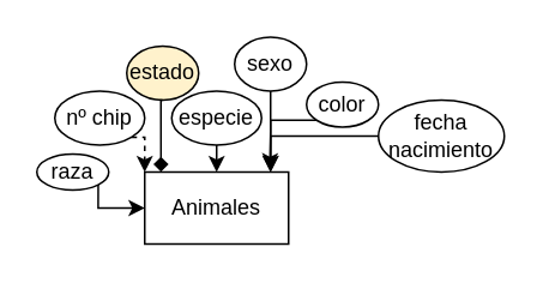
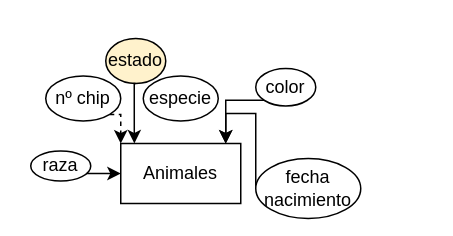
- <mxCell id="11" value="sexo" style="ellipse;whiteSpace=wrap;html=1;" vertex="1" parent="1"><mxGeometry x="130" y="20" width="40" height="30" as="geometry" /></mxCell>
- <mxCell id="16" style="edgeStyle=orthogonalEdgeStyle;rounded=0;orthogonalLoop=1;jettySize=auto;html=1;exitX=0.5;exitY=1;exitDx=0;exitDy=0;entryX=0.869;entryY=-0.038;entryDx=0;entryDy=0;entryPerimeter=0;" edge="1" parent="1" source="11" target="2"><mxGeometry relative="1" as="geometry" /></mxCell>
- <mxCell id="10" value="fecha nacimiento" style="ellipse;whiteSpace=wrap;html=1;" vertex="1" parent="1"><mxGeometry x="210" y="55" width="70" height="40" as="geometry" /></mxCell>
+ <mxCell id="10" value="fecha nacimiento" style="ellipse;whiteSpace=wrap;html=1;" vertex="1" parent="1"><mxGeometry x="170" y="105" width="70" height="40" as="geometry" /></mxCell>
- <mxCell id="5" style="edgeStyle=orthogonalEdgeStyle;rounded=0;orthogonalLoop=1;jettySize=auto;html=1;exitX=0.5;exitY=1;exitDx=0;exitDy=0;entryX=0.5;entryY=0;entryDx=0;entryDy=0;" edge="1" parent="1" source="6" target="2"><mxGeometry relative="1" as="geometry" /></mxCell>
- <mxCell id="15" style="edgeStyle=orthogonalEdgeStyle;rounded=0;orthogonalLoop=1;jettySize=auto;html=1;exitX=0.5;exitY=1;exitDx=0;exitDy=0;entryX=0.113;entryY=-0.002;entryDx=0;entryDy=0;entryPerimeter=0;endArrow=diamond;" edge="1" parent="1" source="14" target="2"><mxGeometry relative="1" as="geometry" /></mxCell>
+ <mxCell id="15" style="edgeStyle=orthogonalEdgeStyle;rounded=0;orthogonalLoop=1;jettySize=auto;html=1;exitX=0.5;exitY=1;exitDx=0;exitDy=0;entryX=0.113;entryY=-0.002;entryDx=0;entryDy=0;entryPerimeter=0;" edge="1" parent="1" source="14" target="2"><mxGeometry relative="1" as="geometry" /></mxCell>
- <mxCell id="8" value="raza" style="ellipse;whiteSpace=wrap;html=1;" vertex="1" parent="1"><mxGeometry x="20" y="85" width="40" height="20" as="geometry" /></mxCell>
+ <mxCell id="8" value="raza" style="ellipse;whiteSpace=wrap;html=1;" vertex="1" parent="1"><mxGeometry x="20" y="100" width="40" height="20" as="geometry" /></mxCell>
